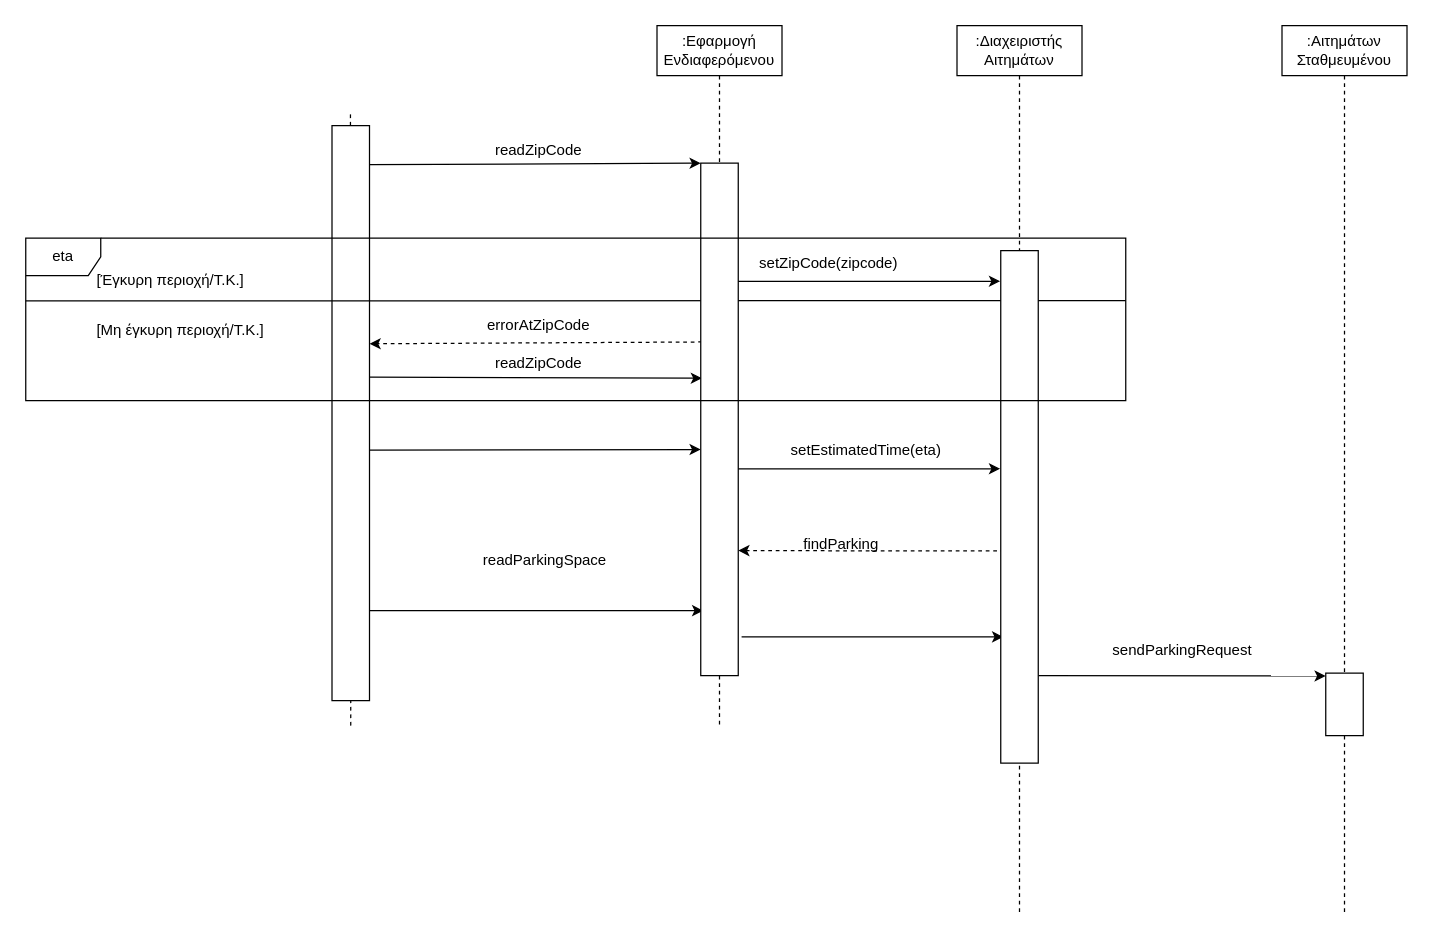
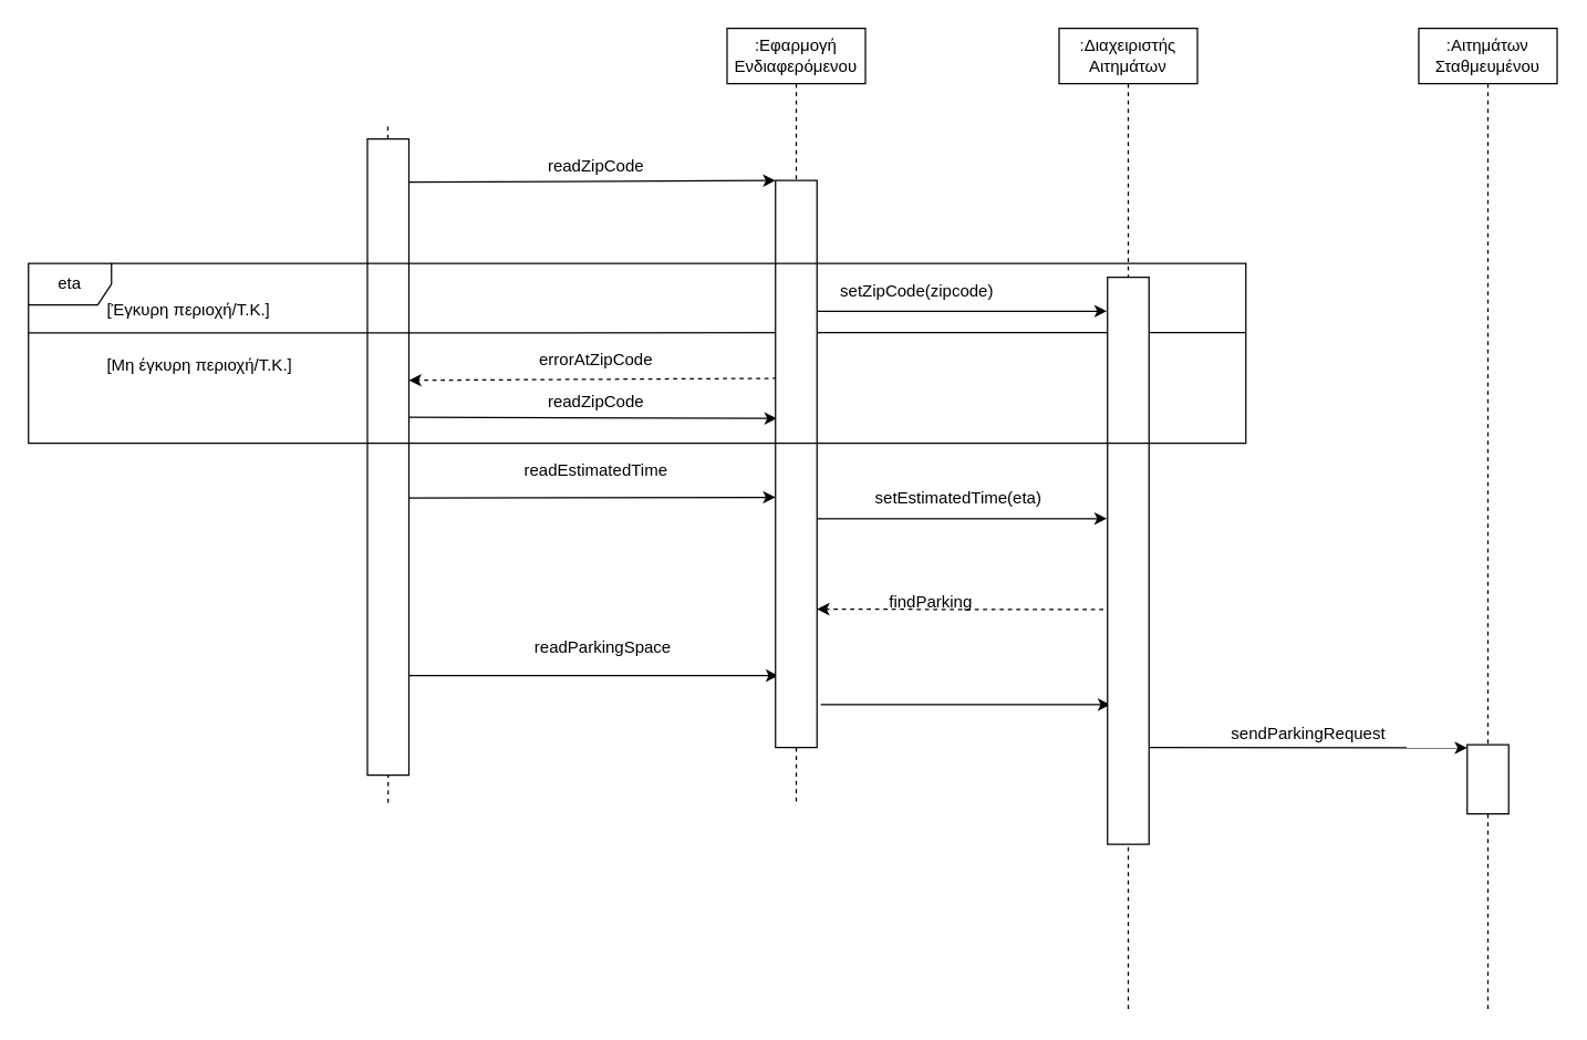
+ <mxCell id="22" value="readEstimatedTime" style="text;html=1;align=center;verticalAlign=middle;resizable=0;points=[];autosize=1;" vertex="1" parent="1"><mxGeometry x="370" y="330" width="120" height="20" as="geometry" /></mxCell>
- <mxCell id="14" value="readParkingSpace" style="text;html=1;align=center;verticalAlign=middle;resizable=0;points=[];autosize=1;" vertex="1" parent="1"><mxGeometry x="380" y="437.9" width="110" height="20" as="geometry" /></mxCell>
+ <mxCell id="14" value="readParkingSpace" style="text;html=1;align=center;verticalAlign=middle;resizable=0;points=[];autosize=1;" vertex="1" parent="1"><mxGeometry x="380" y="457.9" width="110" height="20" as="geometry" /></mxCell>
- <mxCell id="16" value="sendParkingRequest" style="text;html=1;align=center;verticalAlign=middle;resizable=0;points=[];autosize=1;" vertex="1" parent="1"><mxGeometry x="880" y="510" width="130" height="20" as="geometry" /></mxCell>
+ <mxCell id="16" value="sendParkingRequest" style="text;html=1;align=center;verticalAlign=middle;resizable=0;points=[];autosize=1;" vertex="1" parent="1"><mxGeometry x="880" y="520" width="130" height="20" as="geometry" /></mxCell>
